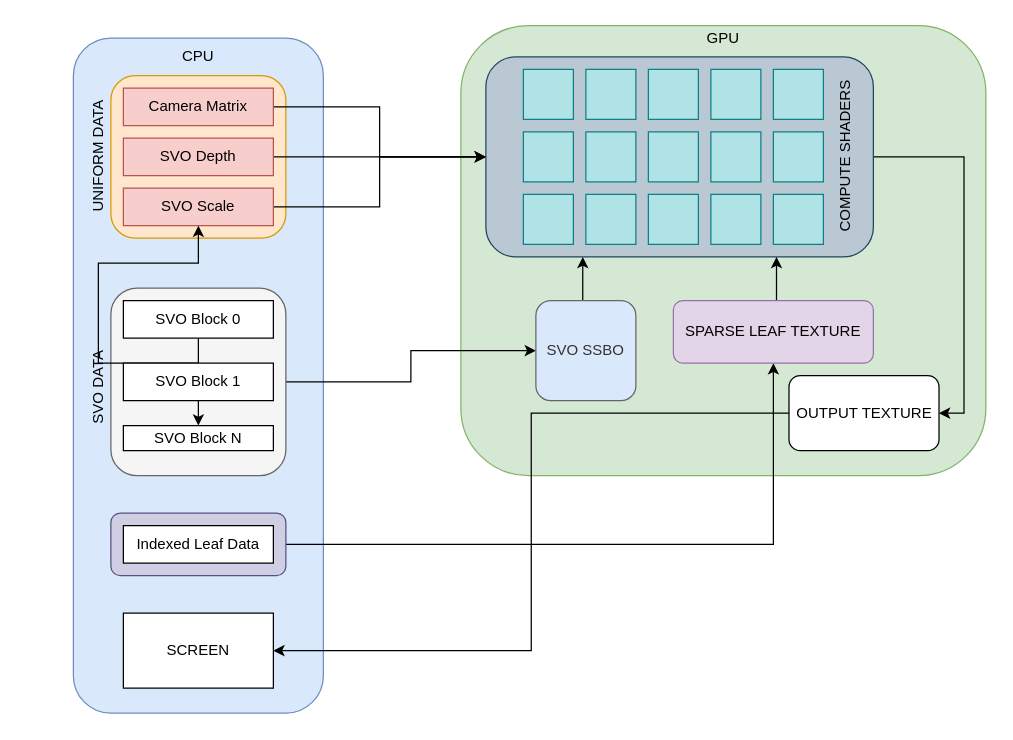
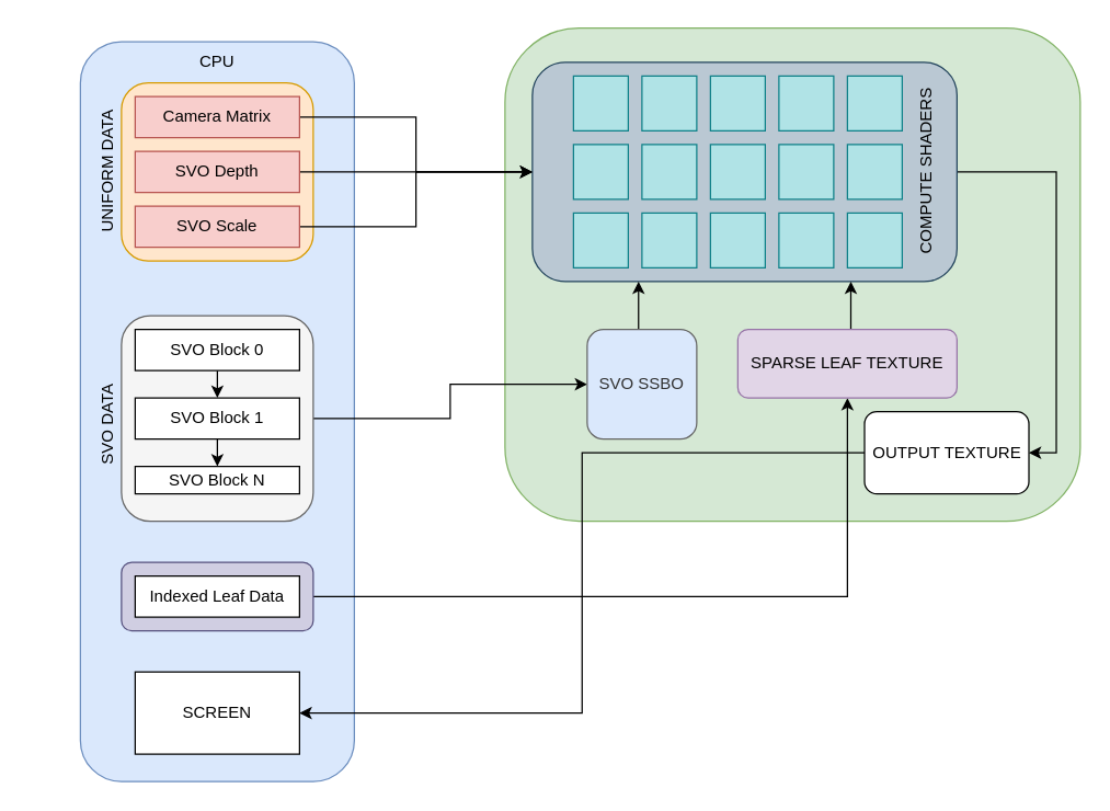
- <mxCell id="49" value="GPU" style="text;html=1;strokeColor=none;fillColor=none;align=center;verticalAlign=middle;whiteSpace=wrap;rounded=0;" vertex="1" parent="1"><mxGeometry x="558" y="20" width="40" height="20" as="geometry" /></mxCell>
- <mxCell id="16" style="edgeStyle=orthogonalEdgeStyle;rounded=0;orthogonalLoop=1;jettySize=auto;html=1;exitX=0.5;exitY=1;exitDx=0;exitDy=0;" edge="1" parent="1" source="17" target="12"><mxGeometry relative="1" as="geometry" /></mxCell>
+ <mxCell id="16" style="edgeStyle=orthogonalEdgeStyle;rounded=0;orthogonalLoop=1;jettySize=auto;html=1;exitX=0.5;exitY=1;exitDx=0;exitDy=0;entryX=0.5;entryY=0;entryDx=0;entryDy=0;" edge="1" parent="1" source="17" target="19"><mxGeometry relative="1" as="geometry" /></mxCell>
